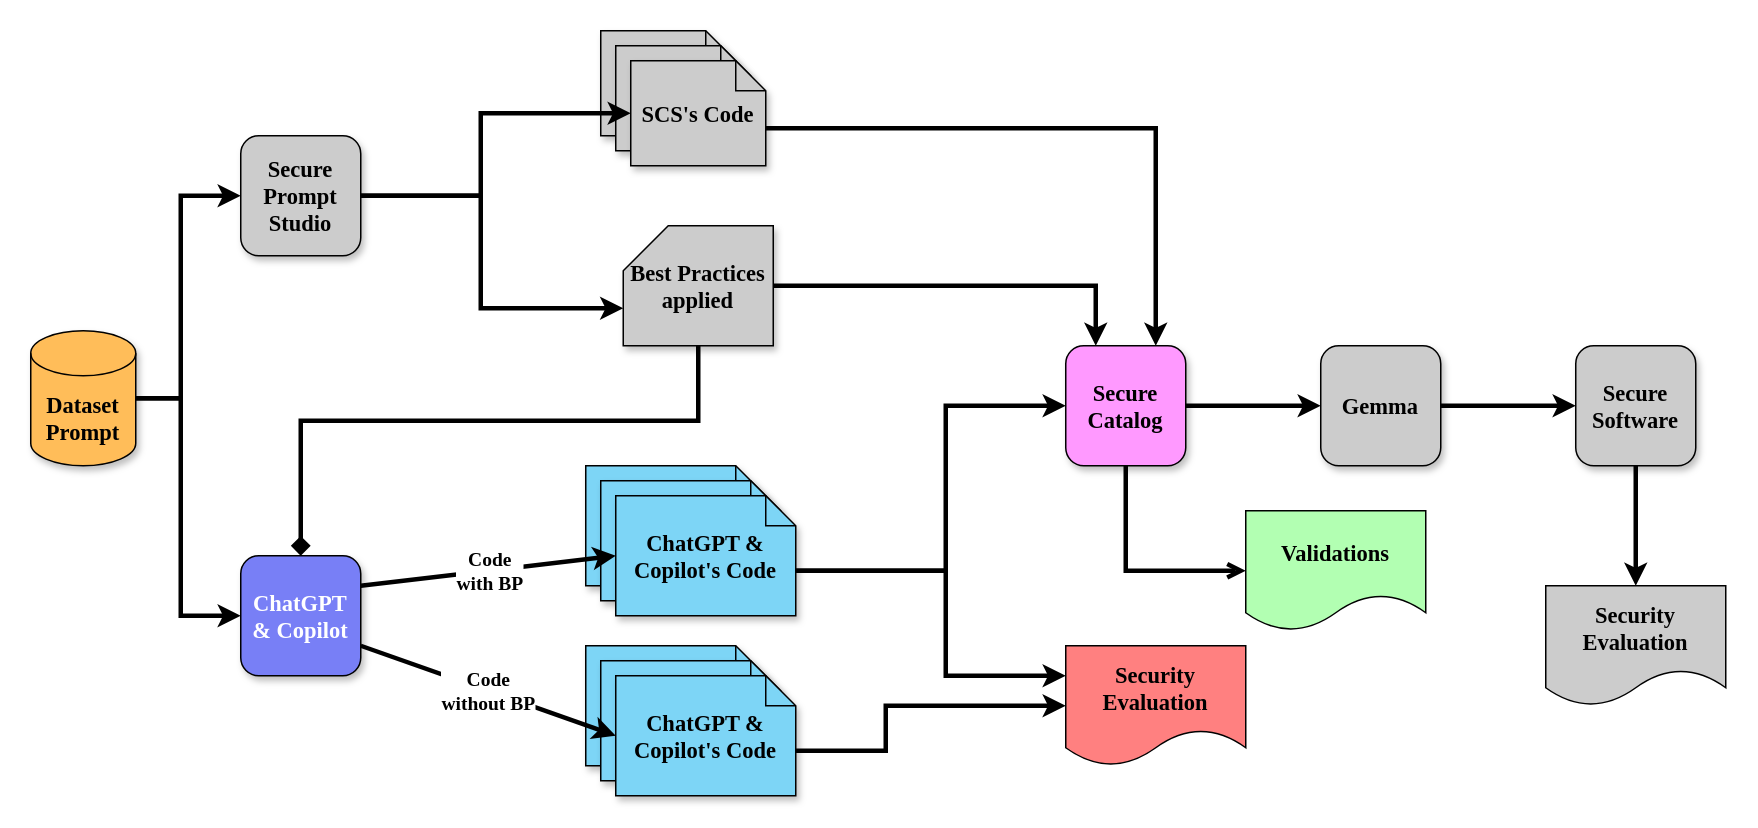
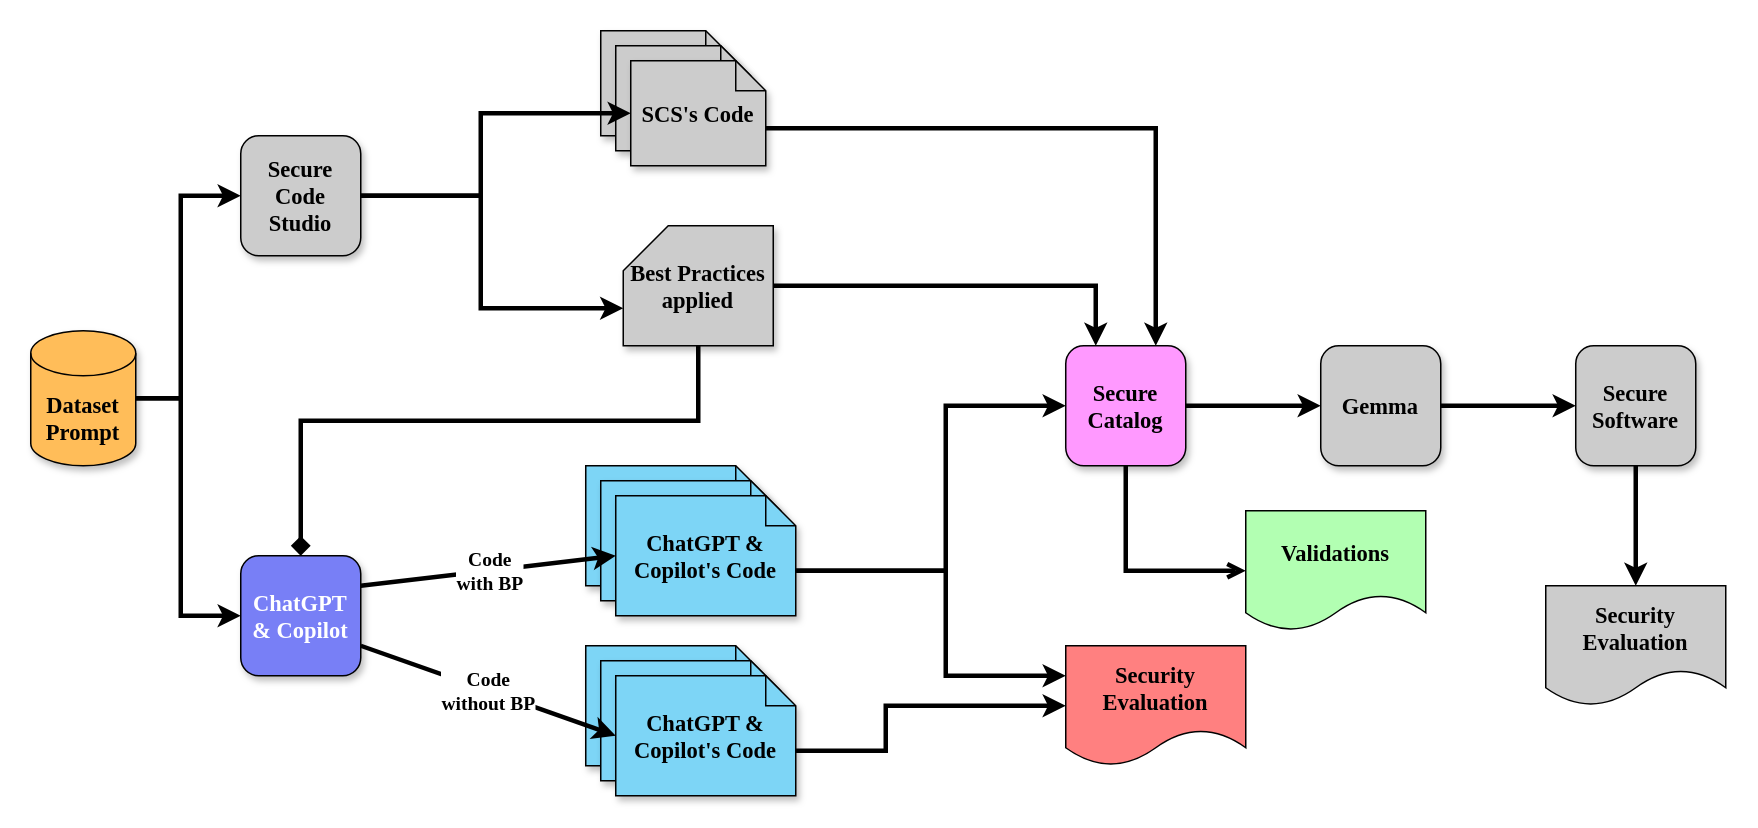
- <mxCell id="3" value="&lt;font style=&quot;font-size: 15px;&quot;&gt;Secure Prompt Studio&lt;/font&gt;" style="rounded=1;whiteSpace=wrap;html=1;fillColor=#CCCCCC;shadow=1;fontFamily=Tahoma;fontSize=15;fontStyle=1" parent="1" vertex="1"><mxGeometry x="160" y="90" width="80" height="80" as="geometry" /></mxCell>
+ <mxCell id="3" value="&lt;font style=&quot;font-size: 15px;&quot;&gt;Secure Code Studio&lt;/font&gt;" style="rounded=1;whiteSpace=wrap;html=1;fillColor=#CCCCCC;shadow=1;fontFamily=Tahoma;fontSize=15;fontStyle=1" parent="1" vertex="1"><mxGeometry x="160" y="90" width="80" height="80" as="geometry" /></mxCell>
